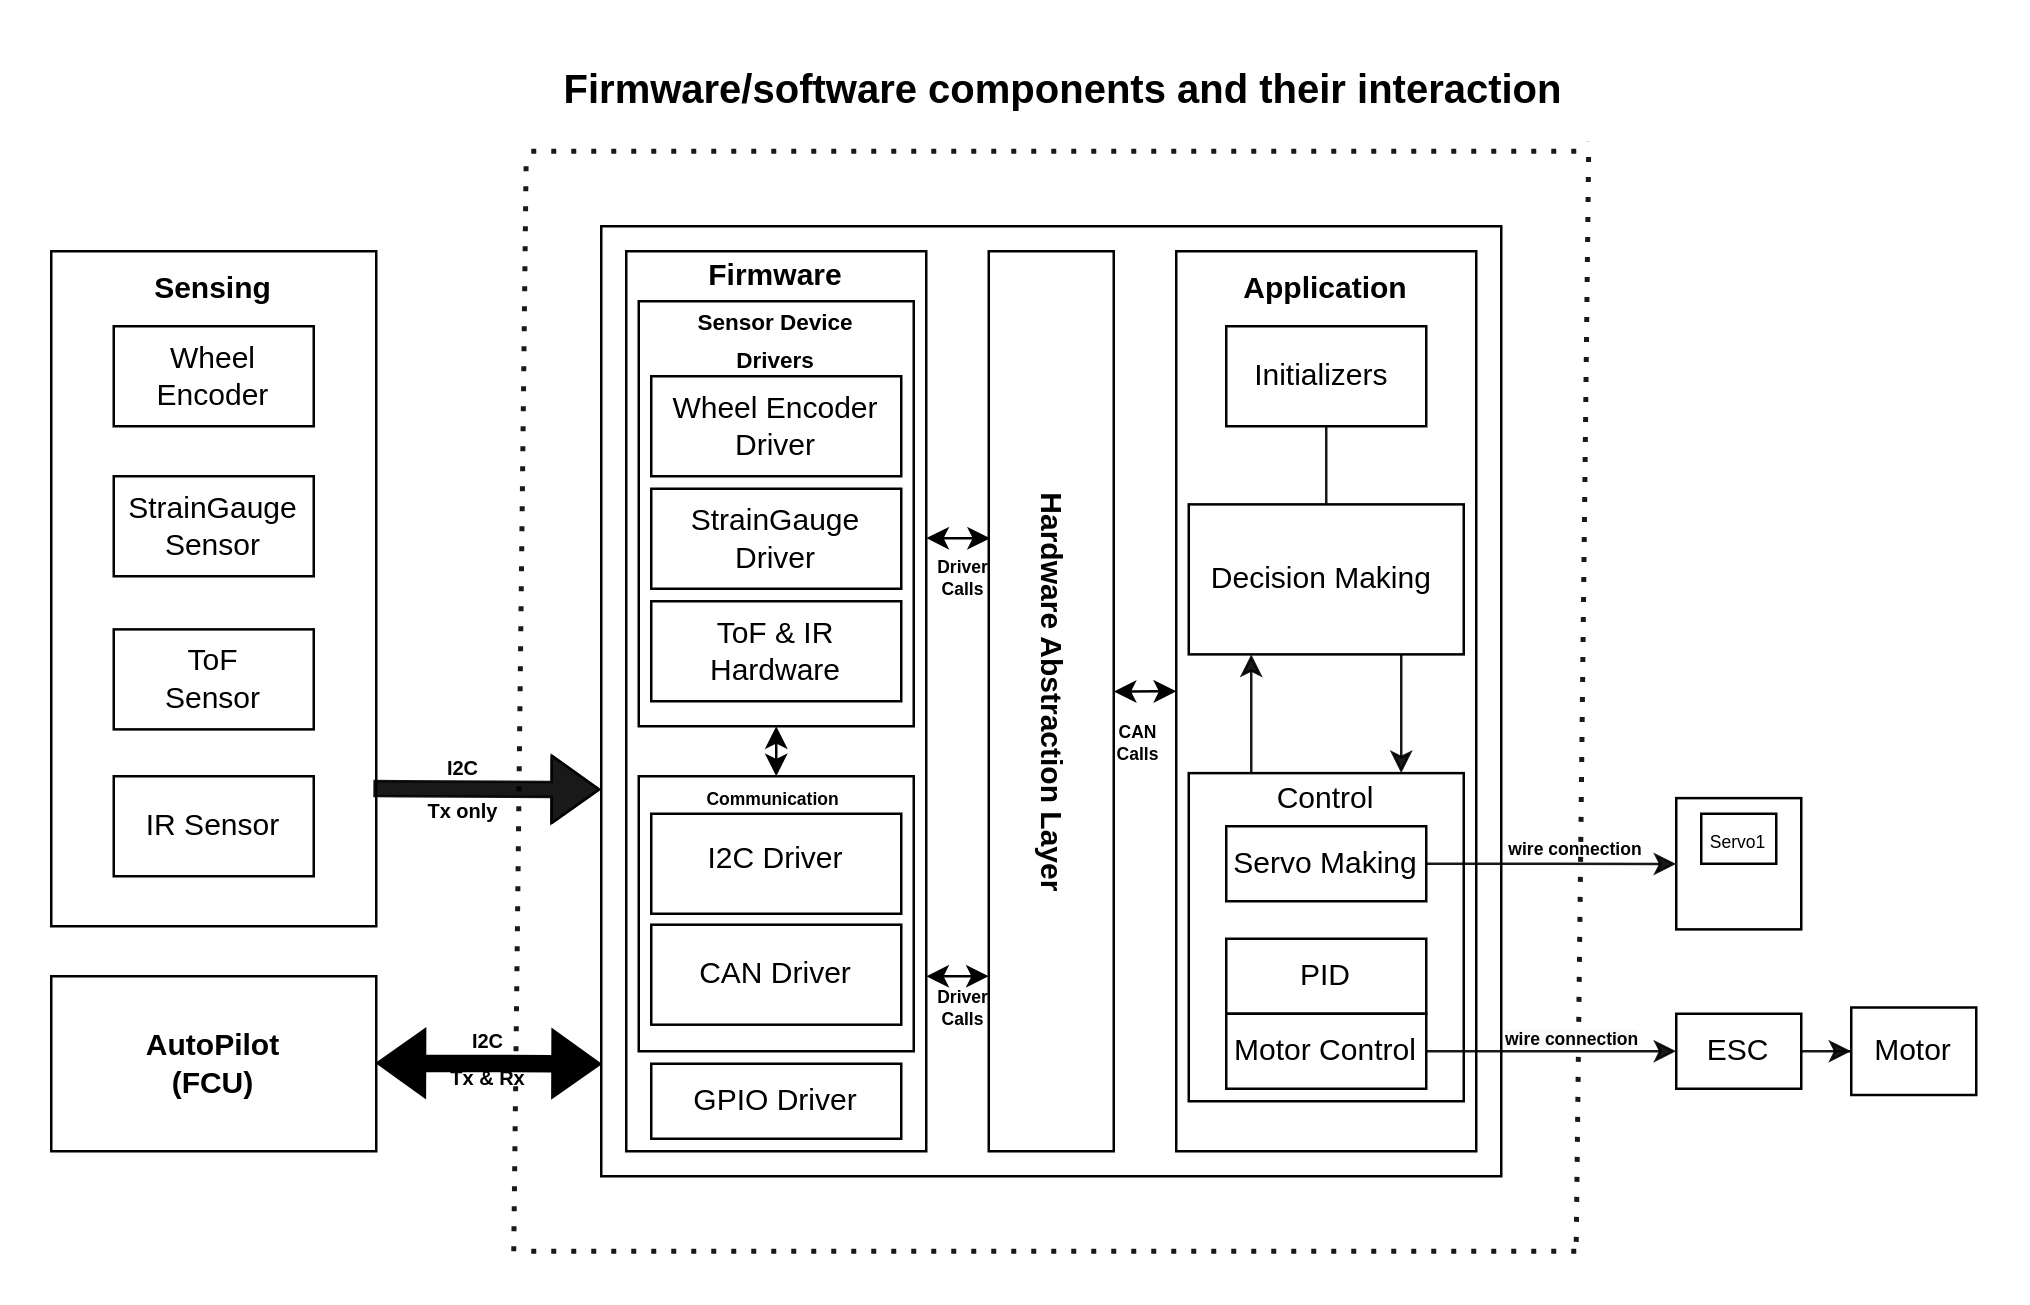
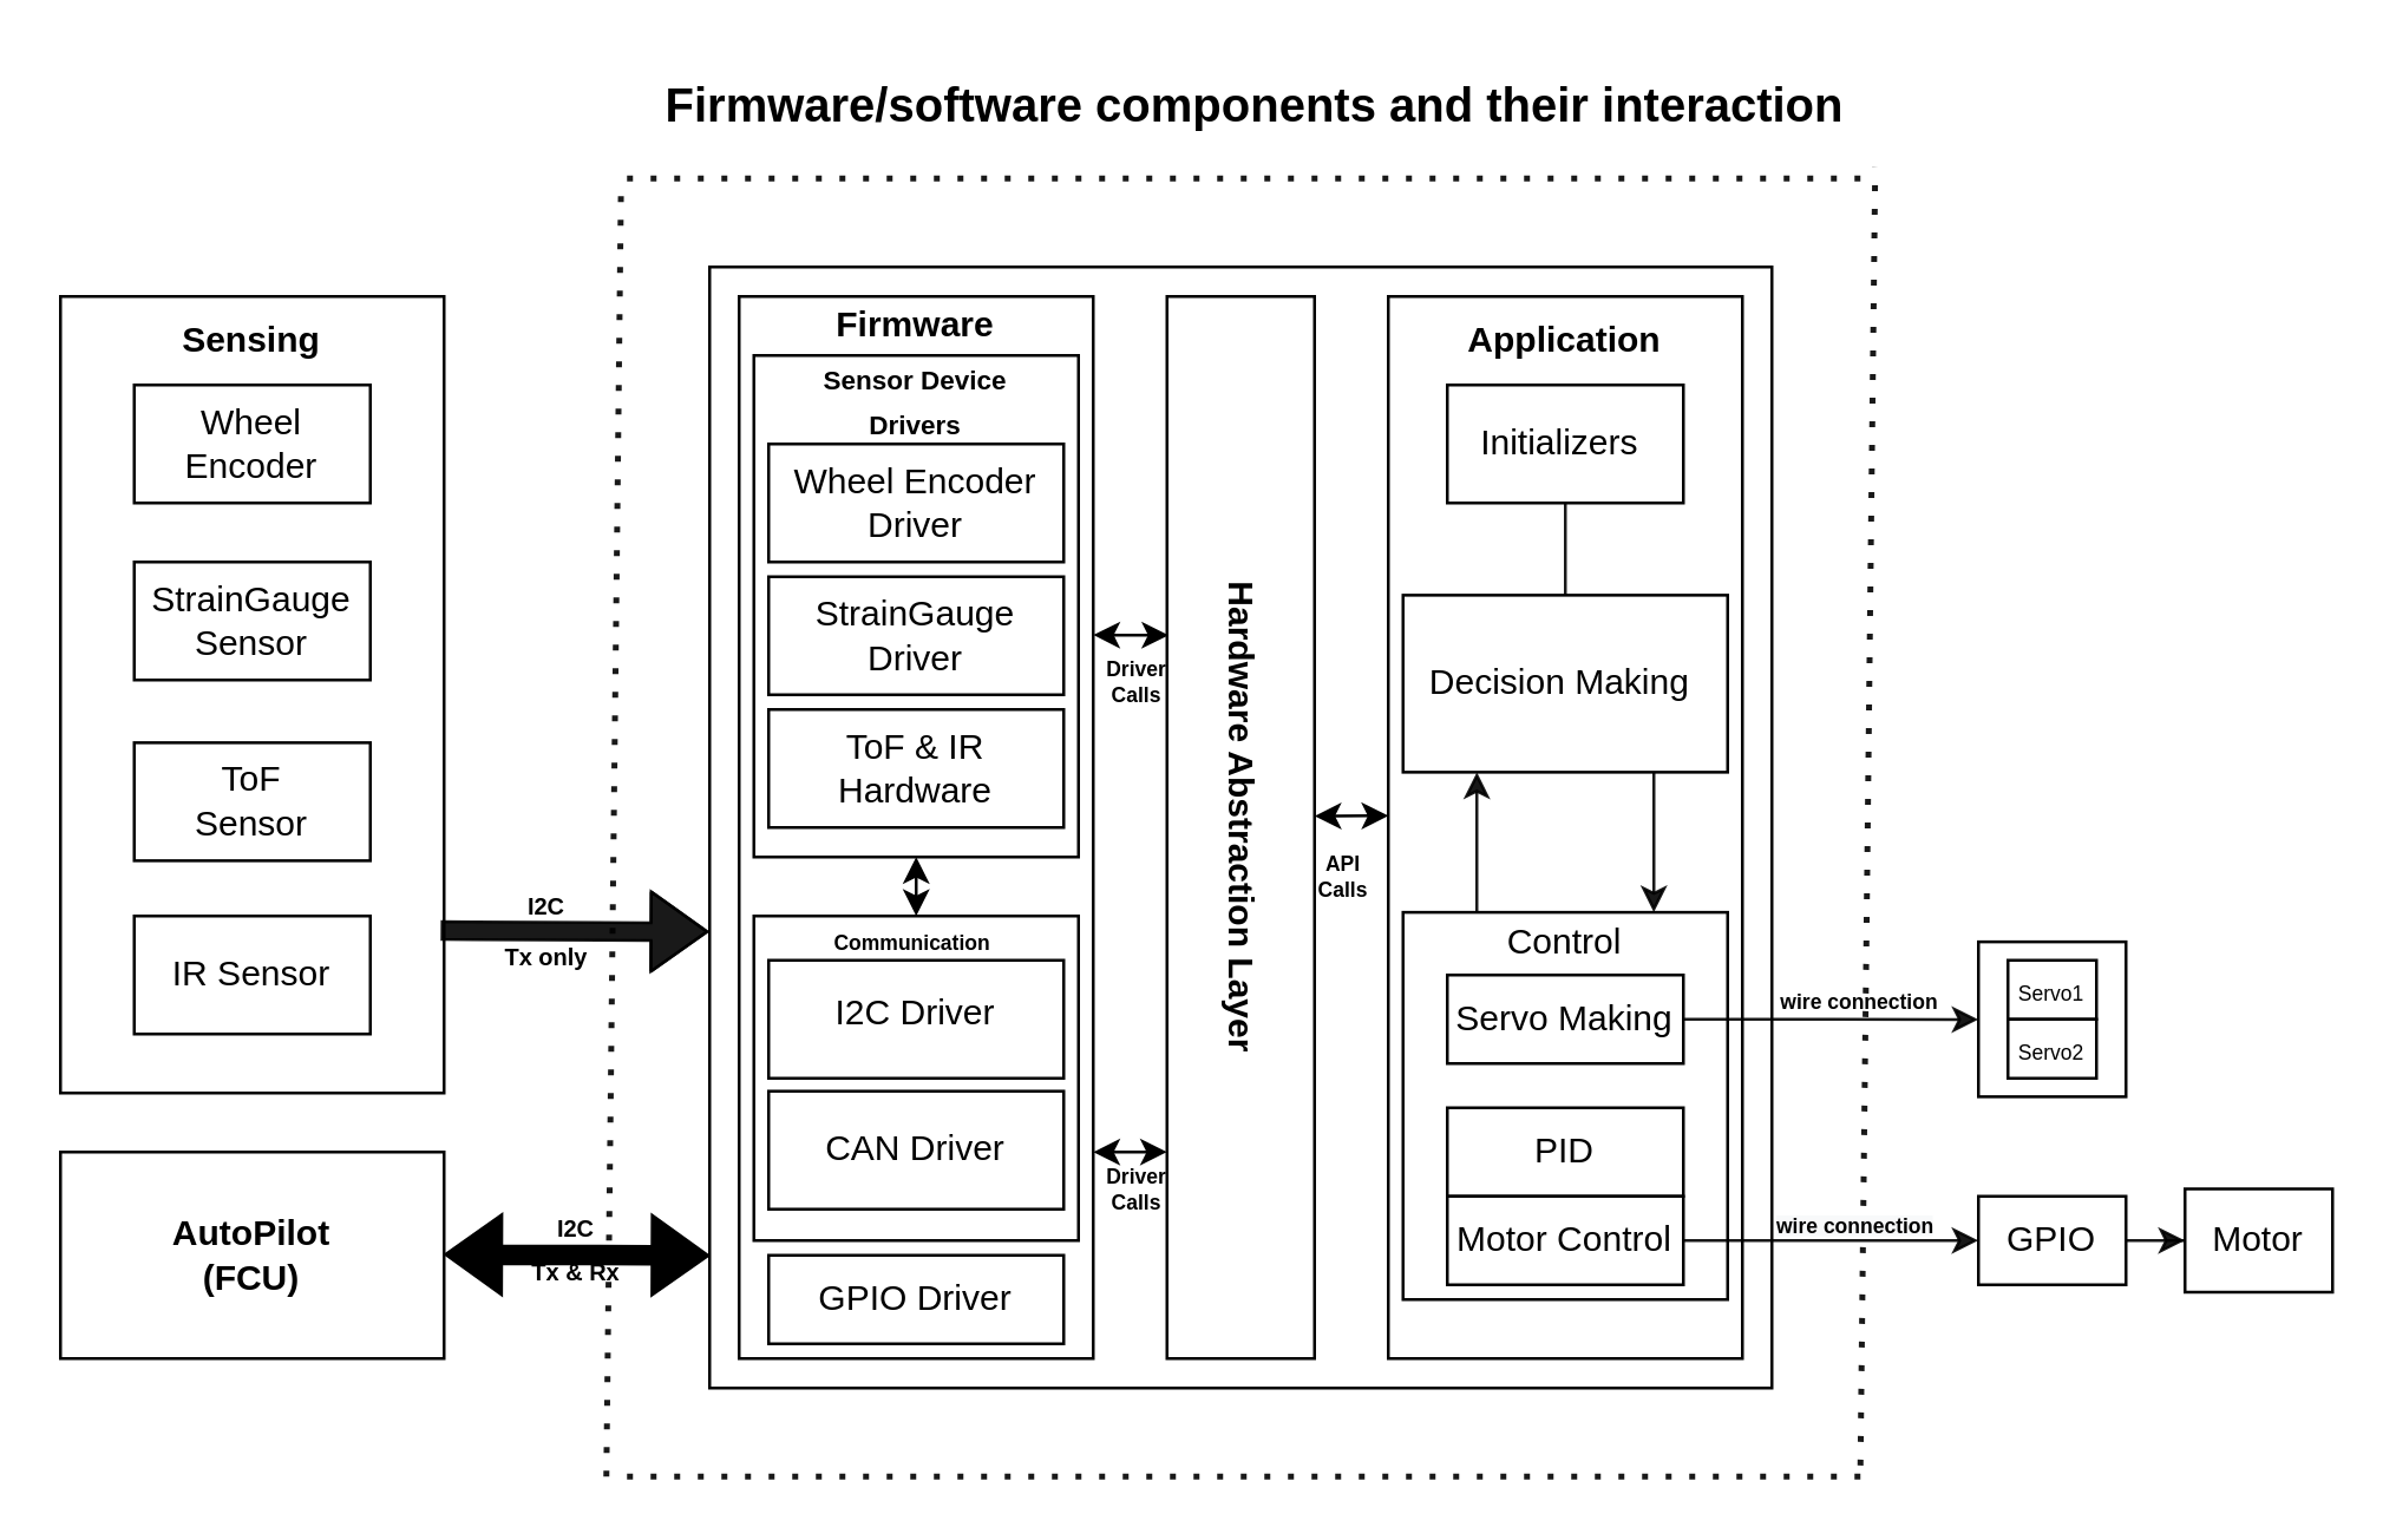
- <mxCell id="53" value="&lt;b&gt;CAN Calls&lt;/b&gt;" style="text;html=1;strokeColor=none;fillColor=none;align=center;verticalAlign=middle;whiteSpace=wrap;rounded=0;fontSize=7;" vertex="1" parent="1"><mxGeometry x="440" y="290" width="30" height="13.75" as="geometry" /></mxCell>
+ <mxCell id="53" value="&lt;b&gt;API Calls&lt;/b&gt;" style="text;html=1;strokeColor=none;fillColor=none;align=center;verticalAlign=middle;whiteSpace=wrap;rounded=0;fontSize=7;" vertex="1" parent="1"><mxGeometry x="440" y="290" width="30" height="13.75" as="geometry" /></mxCell>
+ <mxCell id="49" value="&lt;font style=&quot;font-size: 7px&quot;&gt;Servo2&lt;/font&gt;" style="rounded=0;whiteSpace=wrap;html=1;fontSize=12;" vertex="1" parent="1"><mxGeometry x="680" y="345" width="30" height="20" as="geometry" /></mxCell>
- <mxCell id="51" value="ESC" style="rounded=0;whiteSpace=wrap;html=1;fontSize=12;" vertex="1" parent="1"><mxGeometry x="670" y="405" width="50" height="30" as="geometry" /></mxCell>
+ <mxCell id="51" value="GPIO" style="rounded=0;whiteSpace=wrap;html=1;fontSize=12;" vertex="1" parent="1"><mxGeometry x="670" y="405" width="50" height="30" as="geometry" /></mxCell>
